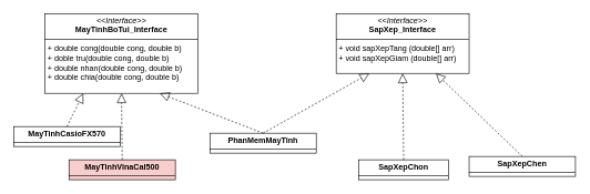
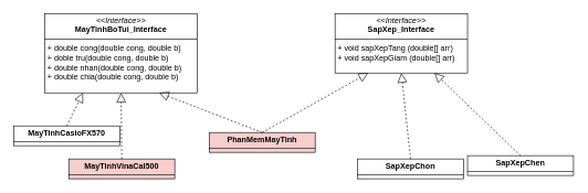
- <mxCell id="8" value="&lt;p style=&quot;margin:0px;margin-top:4px;text-align:center;&quot;&gt;&lt;b&gt;PhanMemMayTinh&lt;/b&gt;&lt;/p&gt;&lt;hr size=&quot;1&quot; style=&quot;border-style:solid;&quot;&gt;&lt;p style=&quot;margin:0px;margin-left:4px;&quot;&gt;&lt;br&gt;&lt;/p&gt;" style="verticalAlign=top;align=left;overflow=fill;html=1;whiteSpace=wrap;" vertex="1" parent="1"><mxGeometry x="315" y="200" width="160" height="30" as="geometry" /></mxCell>
+ <mxCell id="8" value="&lt;p style=&quot;margin:0px;margin-top:4px;text-align:center;&quot;&gt;&lt;b&gt;PhanMemMayTinh&lt;/b&gt;&lt;/p&gt;&lt;hr size=&quot;1&quot; style=&quot;border-style:solid;&quot;&gt;&lt;p style=&quot;margin:0px;margin-left:4px;&quot;&gt;&lt;br&gt;&lt;/p&gt;" style="verticalAlign=top;align=left;overflow=fill;html=1;whiteSpace=wrap;fillColor=#f8cecc;" vertex="1" parent="1"><mxGeometry x="315" y="200" width="160" height="30" as="geometry" /></mxCell>
- <mxCell id="7" value="&lt;p style=&quot;margin:0px;margin-top:4px;text-align:center;&quot;&gt;&lt;b&gt;SapXepChon&lt;/b&gt;&lt;/p&gt;&lt;hr size=&quot;1&quot; style=&quot;border-style:solid;&quot;&gt;&lt;p style=&quot;margin:0px;margin-left:4px;&quot;&gt;&lt;br&gt;&lt;/p&gt;" style="verticalAlign=top;align=left;overflow=fill;html=1;whiteSpace=wrap;" vertex="1" parent="1"><mxGeometry x="539" y="240" width="135" height="30" as="geometry" /></mxCell>
+ <mxCell id="7" value="&lt;p style=&quot;margin:0px;margin-top:4px;text-align:center;&quot;&gt;&lt;b&gt;SapXepChon&lt;/b&gt;&lt;/p&gt;&lt;hr size=&quot;1&quot; style=&quot;border-style:solid;&quot;&gt;&lt;p style=&quot;margin:0px;margin-left:4px;&quot;&gt;&lt;br&gt;&lt;/p&gt;" style="verticalAlign=top;align=left;overflow=fill;html=1;whiteSpace=wrap;" vertex="1" parent="1"><mxGeometry x="539" y="240" width="160" height="30" as="geometry" /></mxCell>
